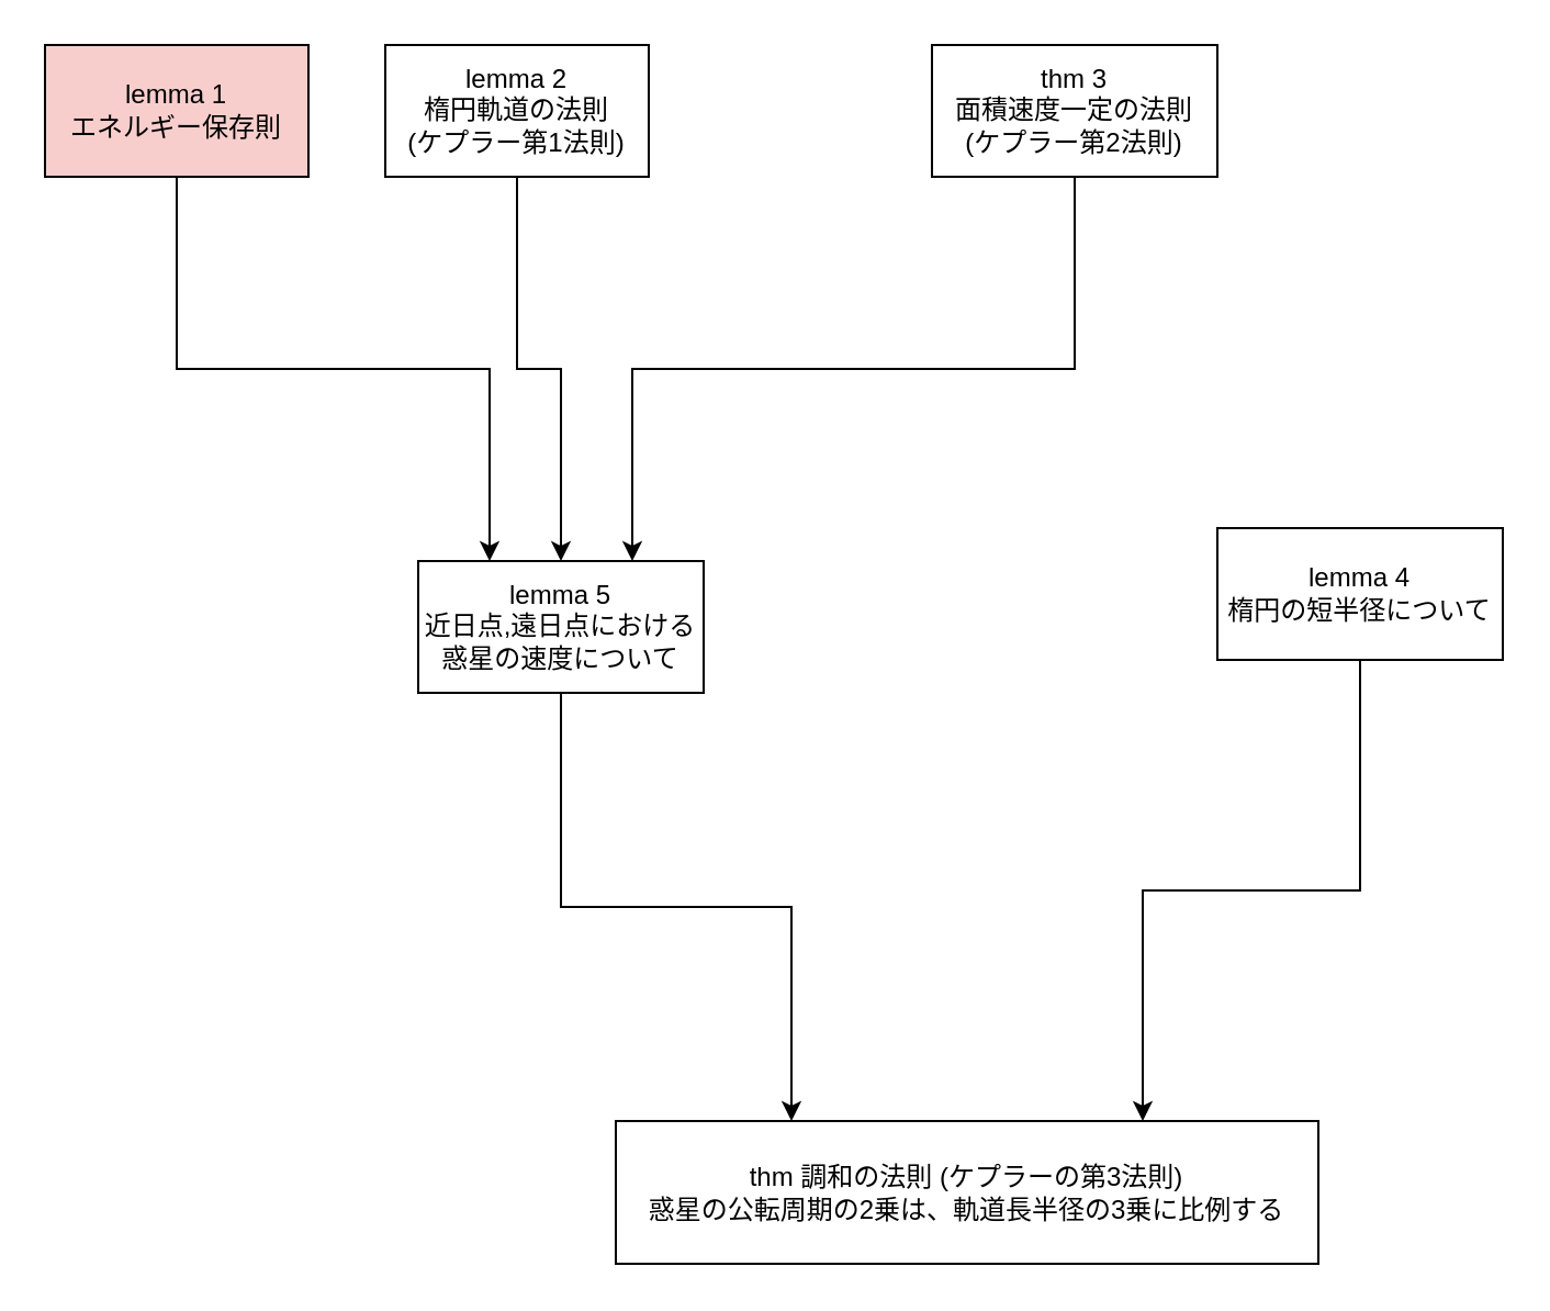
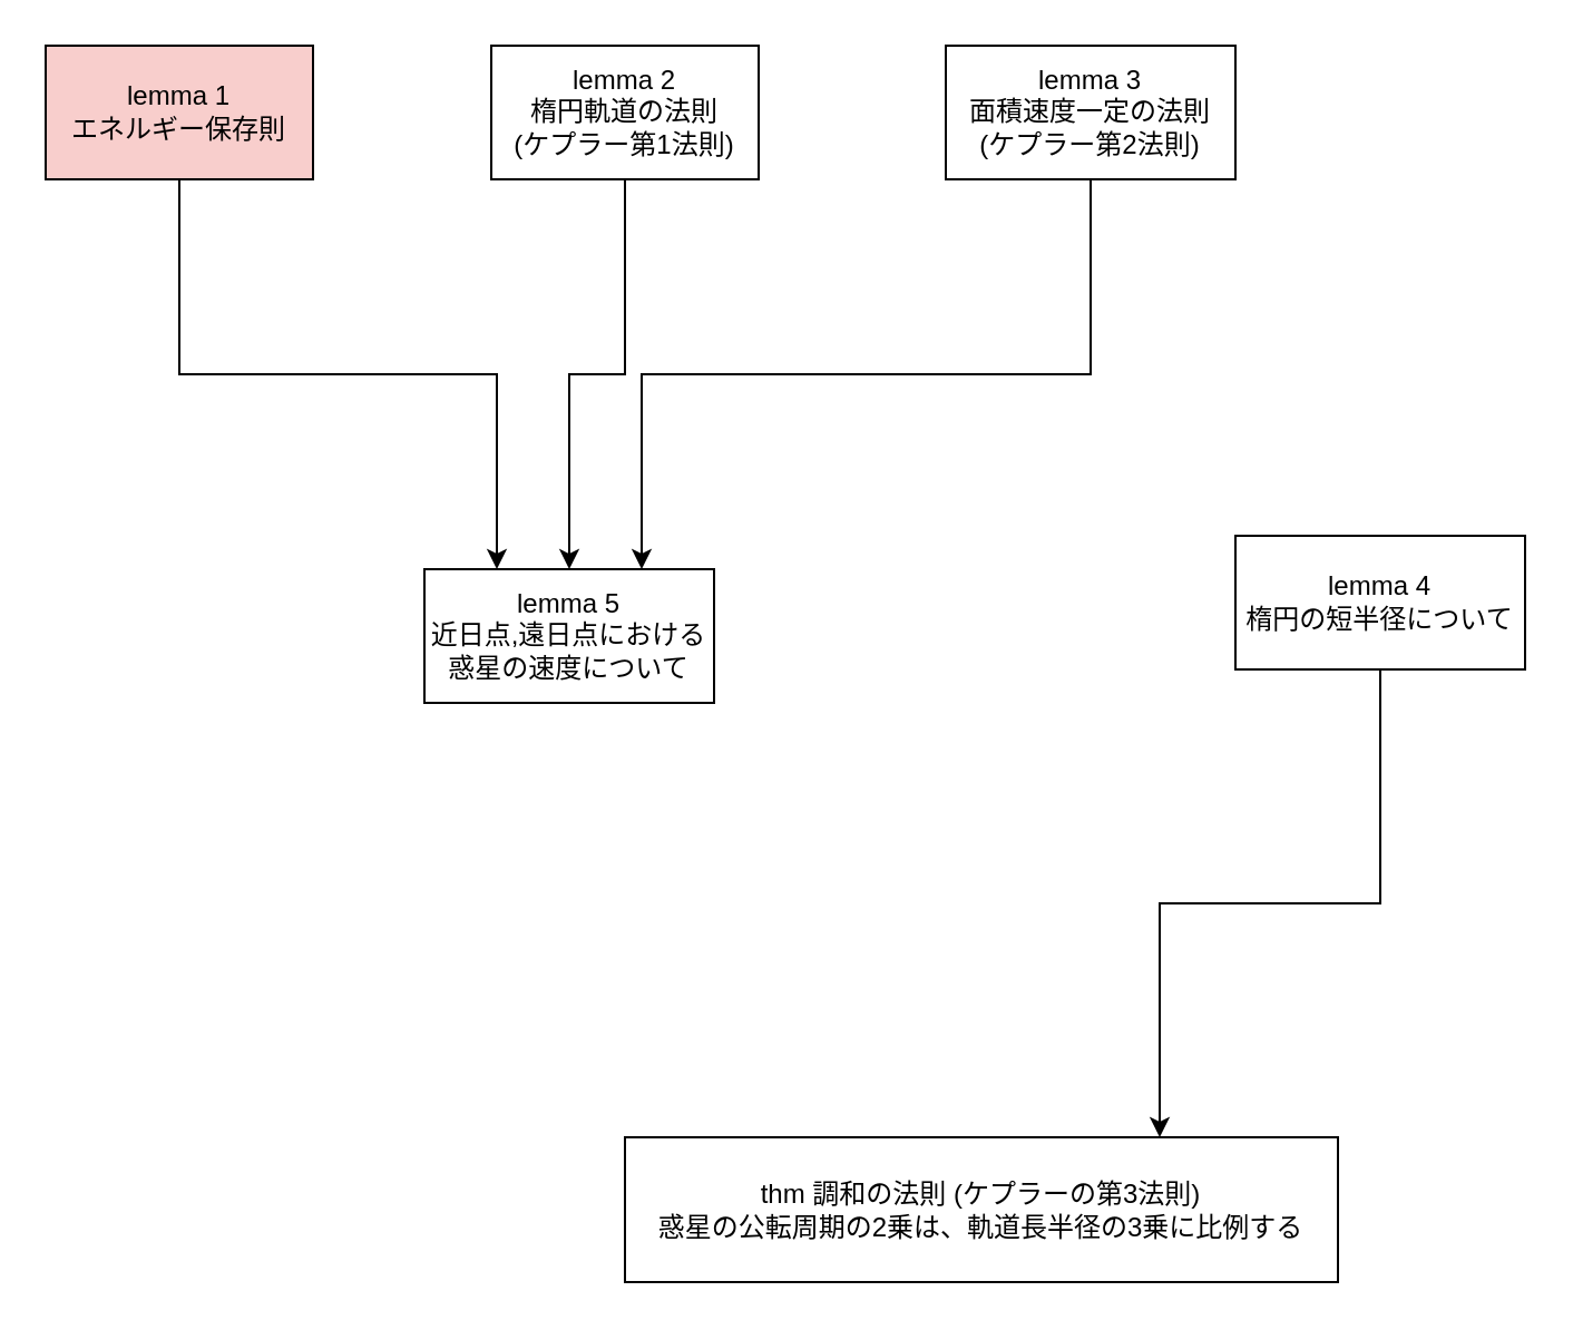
- <mxCell id="5" value="lemma 2&lt;br&gt;楕円軌道の法則&lt;br&gt;(ケプラー第1法則)" style="rounded=0;whiteSpace=wrap;html=1;" vertex="1" parent="1"><mxGeometry x="175" y="20" width="120" height="60" as="geometry" /></mxCell>
+ <mxCell id="5" value="lemma 2&lt;br&gt;楕円軌道の法則&lt;br&gt;(ケプラー第1法則)" style="rounded=0;whiteSpace=wrap;html=1;" vertex="1" parent="1"><mxGeometry x="220" y="20" width="120" height="60" as="geometry" /></mxCell>
- <mxCell id="7" value="thm 3&lt;br&gt;面積速度一定の法則&lt;br&gt;(ケプラー第2法則)" style="rounded=0;whiteSpace=wrap;html=1;" vertex="1" parent="1"><mxGeometry x="424" y="20" width="130" height="60" as="geometry" /></mxCell>
+ <mxCell id="7" value="lemma 3&lt;br&gt;面積速度一定の法則&lt;br&gt;(ケプラー第2法則)" style="rounded=0;whiteSpace=wrap;html=1;" vertex="1" parent="1"><mxGeometry x="424" y="20" width="130" height="60" as="geometry" /></mxCell>
- <mxCell id="10" style="edgeStyle=orthogonalEdgeStyle;rounded=0;orthogonalLoop=1;jettySize=auto;html=1;exitX=0.5;exitY=1;exitDx=0;exitDy=0;entryX=0.25;entryY=0;entryDx=0;entryDy=0;" edge="1" parent="1" source="11" target="12"><mxGeometry relative="1" as="geometry"><mxPoint x="440" y="500" as="targetPoint" /></mxGeometry></mxCell>
